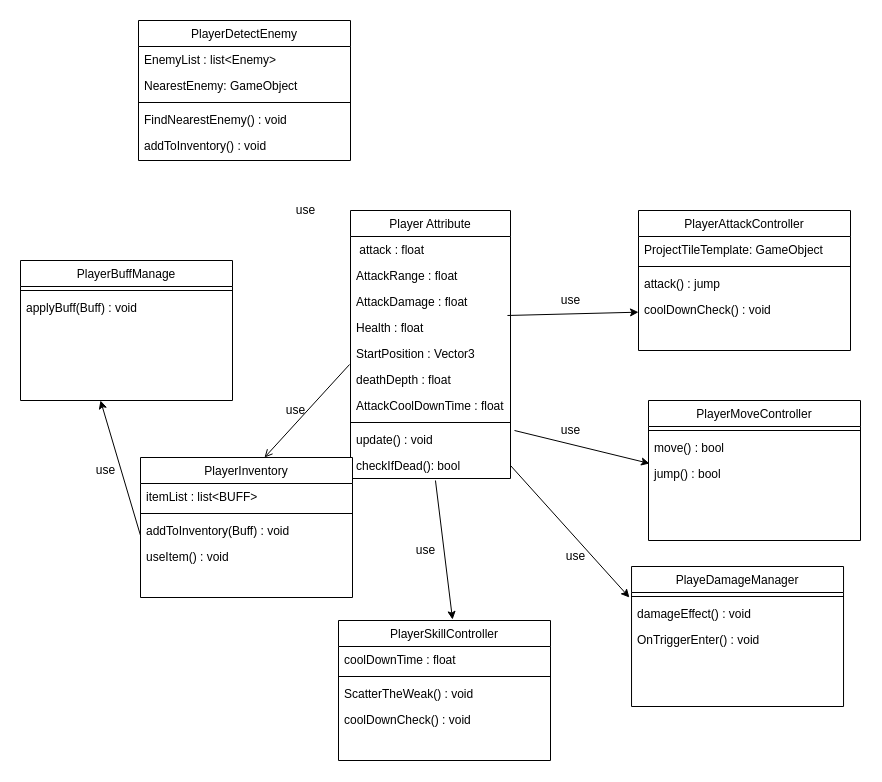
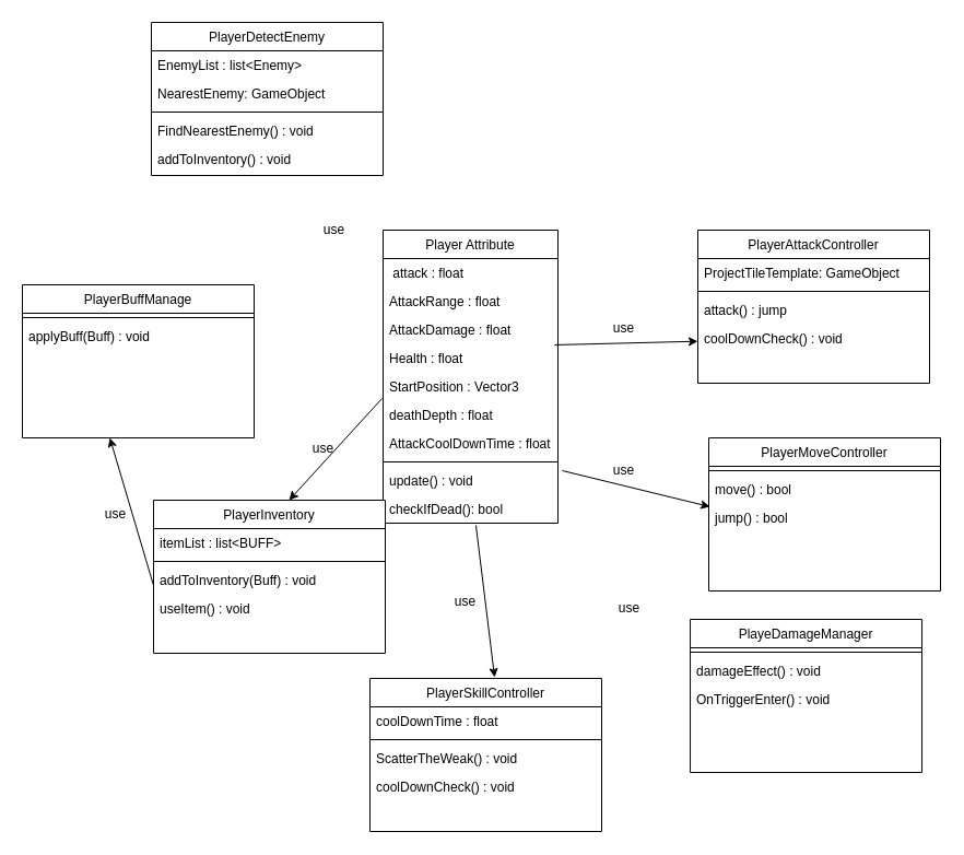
- <mxCell id="48" value="" style="endArrow=open;html=1;exitX=-0.006;exitY=-0.077;exitDx=0;exitDy=0;exitPerimeter=0;entryX=0.585;entryY=0;entryDx=0;entryDy=0;entryPerimeter=0;" edge="1" parent="1" source="8" target="35"><mxGeometry width="50" height="50" relative="1" as="geometry"><mxPoint x="546.96" y="354.988" as="sourcePoint" /><mxPoint x="270" y="450" as="targetPoint" /></mxGeometry></mxCell>
+ <mxCell id="48" value="" style="endArrow=classic;html=1;exitX=-0.006;exitY=-0.077;exitDx=0;exitDy=0;exitPerimeter=0;entryX=0.585;entryY=0;entryDx=0;entryDy=0;entryPerimeter=0;" edge="1" parent="1" source="8" target="35"><mxGeometry width="50" height="50" relative="1" as="geometry"><mxPoint x="546.96" y="354.988" as="sourcePoint" /><mxPoint x="270" y="450" as="targetPoint" /></mxGeometry></mxCell>
- <mxCell id="46" value="" style="endArrow=classic;html=1;exitX=1;exitY=0.5;exitDx=0;exitDy=0;entryX=-0.01;entryY=-0.115;entryDx=0;entryDy=0;entryPerimeter=0;" edge="1" parent="1" source="12" target="26"><mxGeometry width="50" height="50" relative="1" as="geometry"><mxPoint x="526.96" y="334.988" as="sourcePoint" /><mxPoint x="658" y="331.678" as="targetPoint" /></mxGeometry></mxCell>
